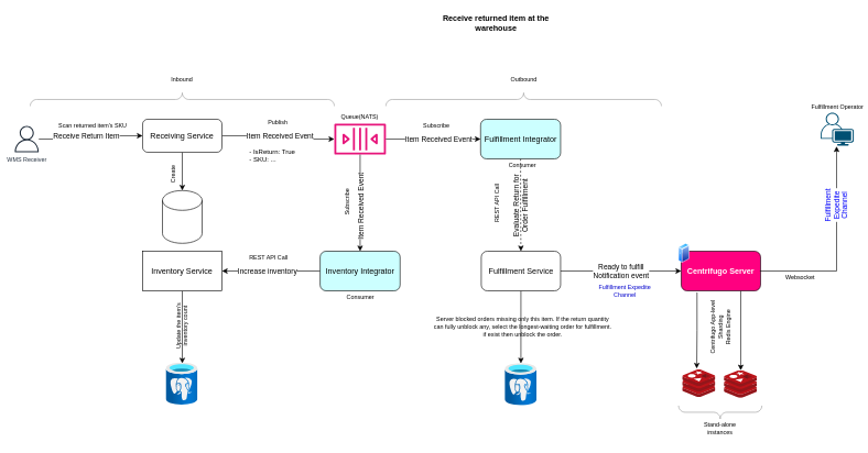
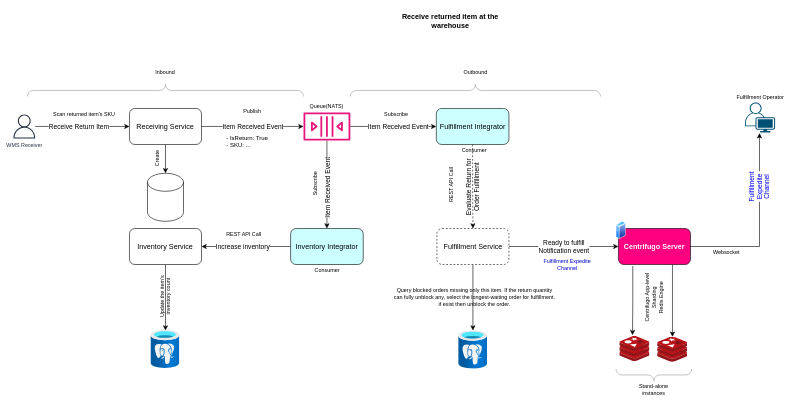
- <mxCell id="8" value="Receiving Service" style="rounded=1;whiteSpace=wrap;html=1;" parent="1" vertex="1"><mxGeometry x="215.25" y="180" width="120" height="50" as="geometry" /></mxCell>
+ <mxCell id="8" value="Receiving Service" style="rounded=1;whiteSpace=wrap;html=1;" parent="1" vertex="1"><mxGeometry x="215.25" y="180" width="120" height="60" as="geometry" /></mxCell>
- <mxCell id="23" value="Inventory Service" style="whiteSpace=wrap;html=1;rounded=0;" parent="1" vertex="1"><mxGeometry x="215.25" y="380" width="120" height="60" as="geometry" /></mxCell>
+ <mxCell id="23" value="Inventory Service" style="rounded=1;whiteSpace=wrap;html=1;" parent="1" vertex="1"><mxGeometry x="215.25" y="380" width="120" height="60" as="geometry" /></mxCell>
- <mxCell id="39" value="Fulfillment Service" style="rounded=1;whiteSpace=wrap;html=1;" parent="1" vertex="1"><mxGeometry x="727.5" y="380" width="120" height="60" as="geometry" /></mxCell>
+ <mxCell id="39" value="Fulfillment Service" style="rounded=1;whiteSpace=wrap;html=1;dashed=1;" parent="1" vertex="1"><mxGeometry x="727.5" y="380" width="120" height="60" as="geometry" /></mxCell>
- <mxCell id="45" value="Server blocked orders missing only this item. If the return quantity can fully unblock any, select the longest-waiting order for fulfillment. if exist then unblock the order." style="text;html=1;align=center;verticalAlign=middle;whiteSpace=wrap;rounded=0;fontSize=9;" parent="1" vertex="1"><mxGeometry x="652.5" y="480" width="275" height="30" as="geometry" /></mxCell>
+ <mxCell id="45" value="Query blocked orders missing only this item. If the return quantity can fully unblock any, select the longest-waiting order for fulfillment. if exist then unblock the order." style="text;html=1;align=center;verticalAlign=middle;whiteSpace=wrap;rounded=0;fontSize=9;" parent="1" vertex="1"><mxGeometry x="652.5" y="480" width="275" height="30" as="geometry" /></mxCell>
